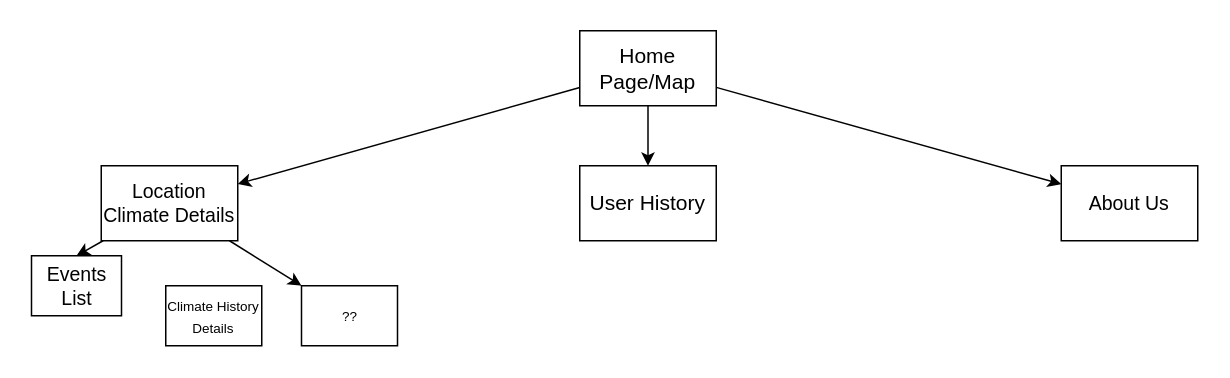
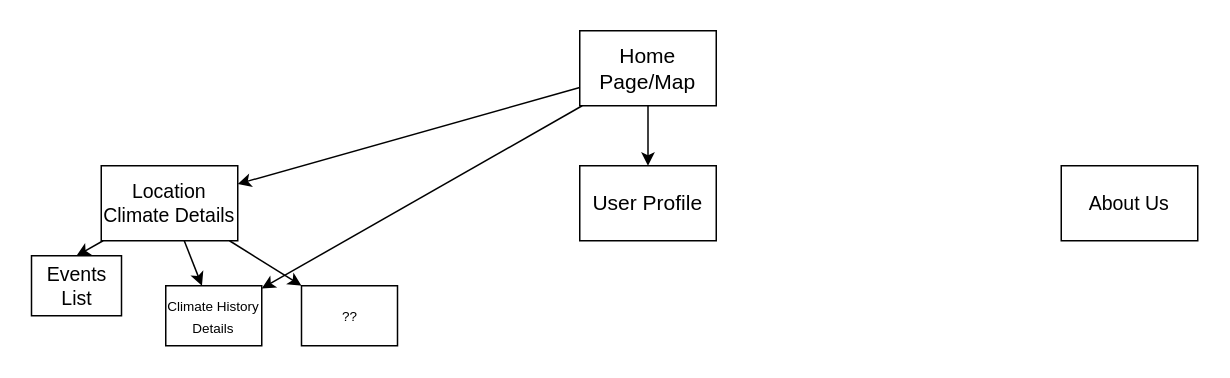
- <mxCell id="4" style="edgeStyle=none;html=1;fontSize=9;" edge="1" parent="1" source="5" target="11"><mxGeometry relative="1" as="geometry" /></mxCell>
+ <mxCell id="4" style="edgeStyle=none;html=1;fontSize=9;" edge="1" parent="1" source="5" target="13"><mxGeometry relative="1" as="geometry" /></mxCell>
- <mxCell id="6" value="&lt;font style=&quot;font-size: 14px&quot;&gt;User History&lt;/font&gt;" style="rounded=0;whiteSpace=wrap;html=1;" vertex="1" parent="1"><mxGeometry x="386" y="110" width="91" height="50" as="geometry" /></mxCell>
+ <mxCell id="6" value="&lt;font style=&quot;font-size: 14px&quot;&gt;User Profile&lt;/font&gt;" style="rounded=0;whiteSpace=wrap;html=1;" vertex="1" parent="1"><mxGeometry x="386" y="110" width="91" height="50" as="geometry" /></mxCell>
+ <mxCell id="8" style="edgeStyle=none;html=1;fontSize=9;" edge="1" parent="1" source="10" target="13"><mxGeometry relative="1" as="geometry" /></mxCell>
